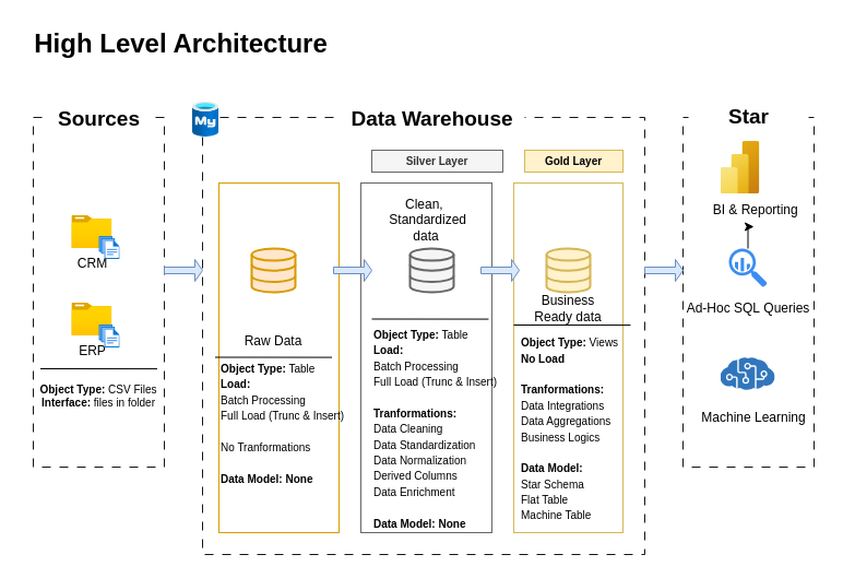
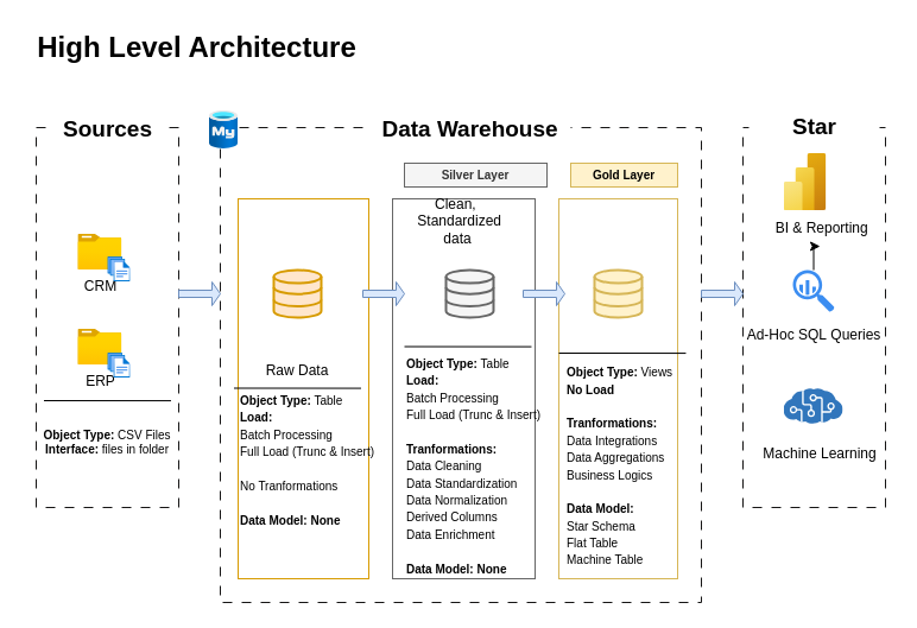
- <mxCell id="28" value="Clean,&amp;nbsp;&lt;div&gt;&amp;nbsp;Standardized data&lt;/div&gt;" style="text;html=1;align=center;verticalAlign=middle;whiteSpace=wrap;rounded=0;" vertex="1" parent="1"><mxGeometry x="350" y="186" width="80" height="30" as="geometry" /></mxCell>
+ <mxCell id="28" value="Clean,&amp;nbsp;&lt;div&gt;&amp;nbsp;Standardized data&lt;/div&gt;" style="text;html=1;align=center;verticalAlign=middle;whiteSpace=wrap;rounded=0;" vertex="1" parent="1"><mxGeometry x="345" y="171" width="80" height="30" as="geometry" /></mxCell>
- <mxCell id="29" value="Business Ready data" style="text;html=1;align=center;verticalAlign=middle;whiteSpace=wrap;rounded=0;" vertex="1" parent="1"><mxGeometry x="485" y="267" width="70" height="30" as="geometry" /></mxCell>
- <mxCell id="18" value="&lt;b&gt;Object Type:&lt;/b&gt; CSV Files&lt;div&gt;&lt;b&gt;Interface:&lt;/b&gt; files in folder&lt;/div&gt;" style="text;html=1;align=center;verticalAlign=middle;whiteSpace=wrap;rounded=0;fontSize=10;" vertex="1" parent="1"><mxGeometry x="35" y="347" width="110" height="30" as="geometry" /></mxCell>
+ <mxCell id="18" value="&lt;b&gt;Object Type:&lt;/b&gt; CSV Files&lt;div&gt;&lt;b&gt;Interface:&lt;/b&gt; files in folder&lt;/div&gt;" style="text;html=1;align=center;verticalAlign=middle;whiteSpace=wrap;rounded=0;fontSize=10;" vertex="1" parent="1"><mxGeometry x="35" y="357" width="110" height="30" as="geometry" /></mxCell>
